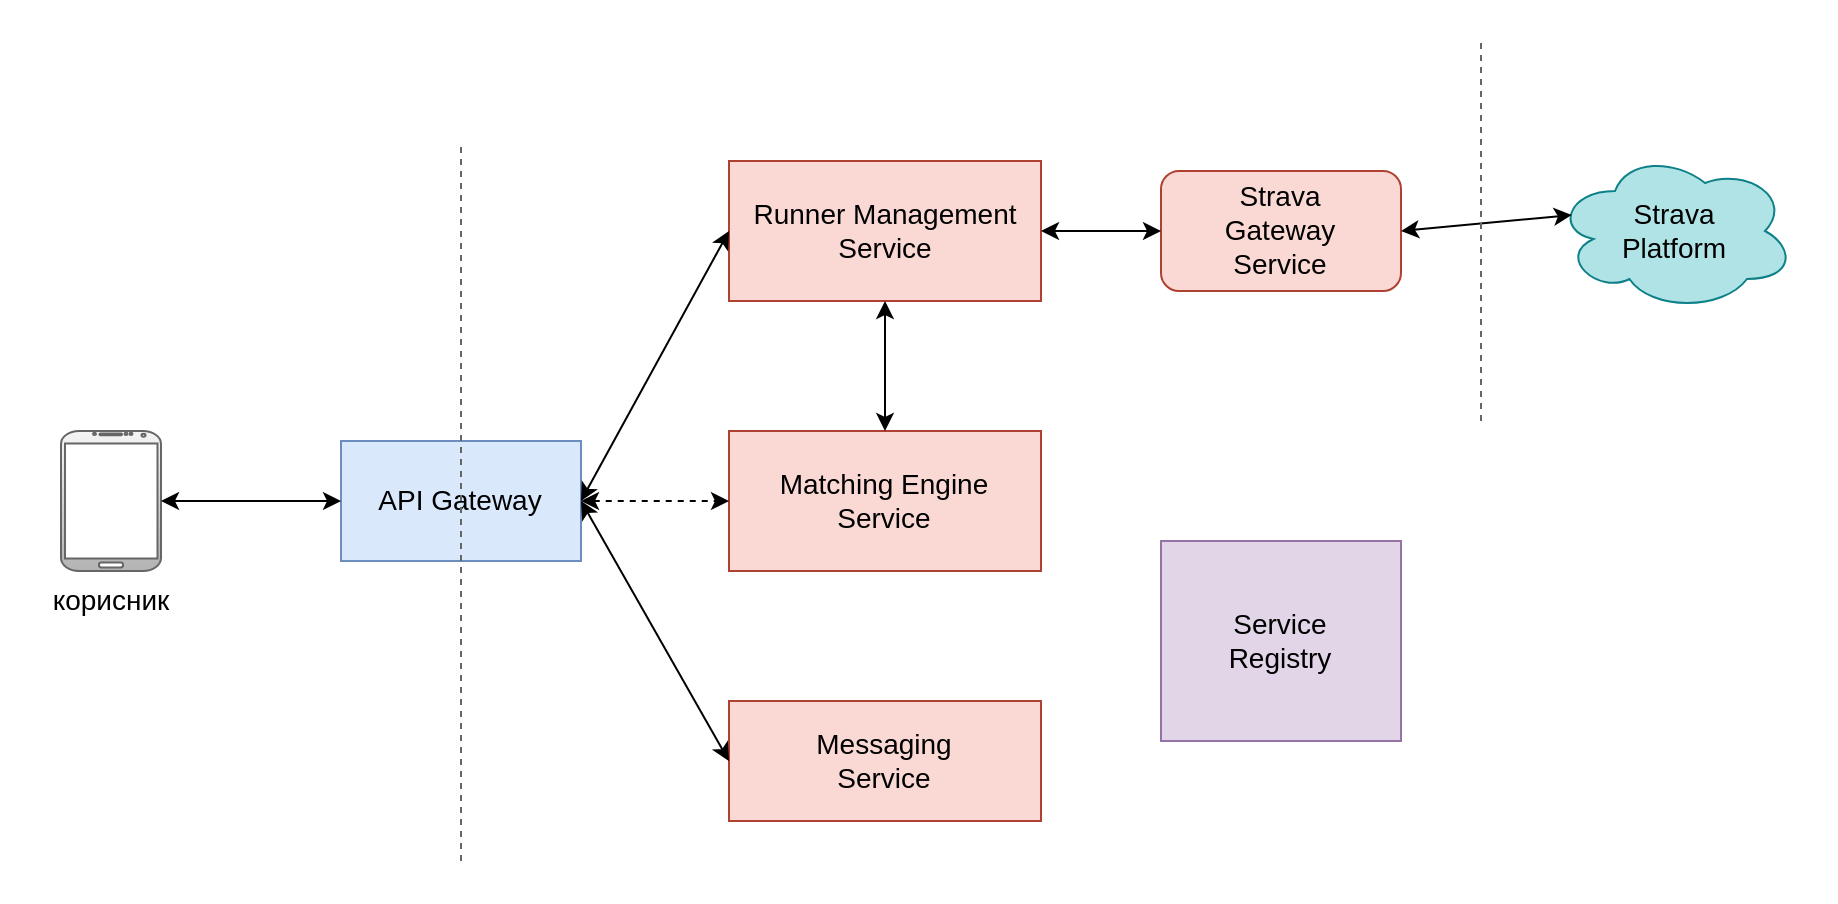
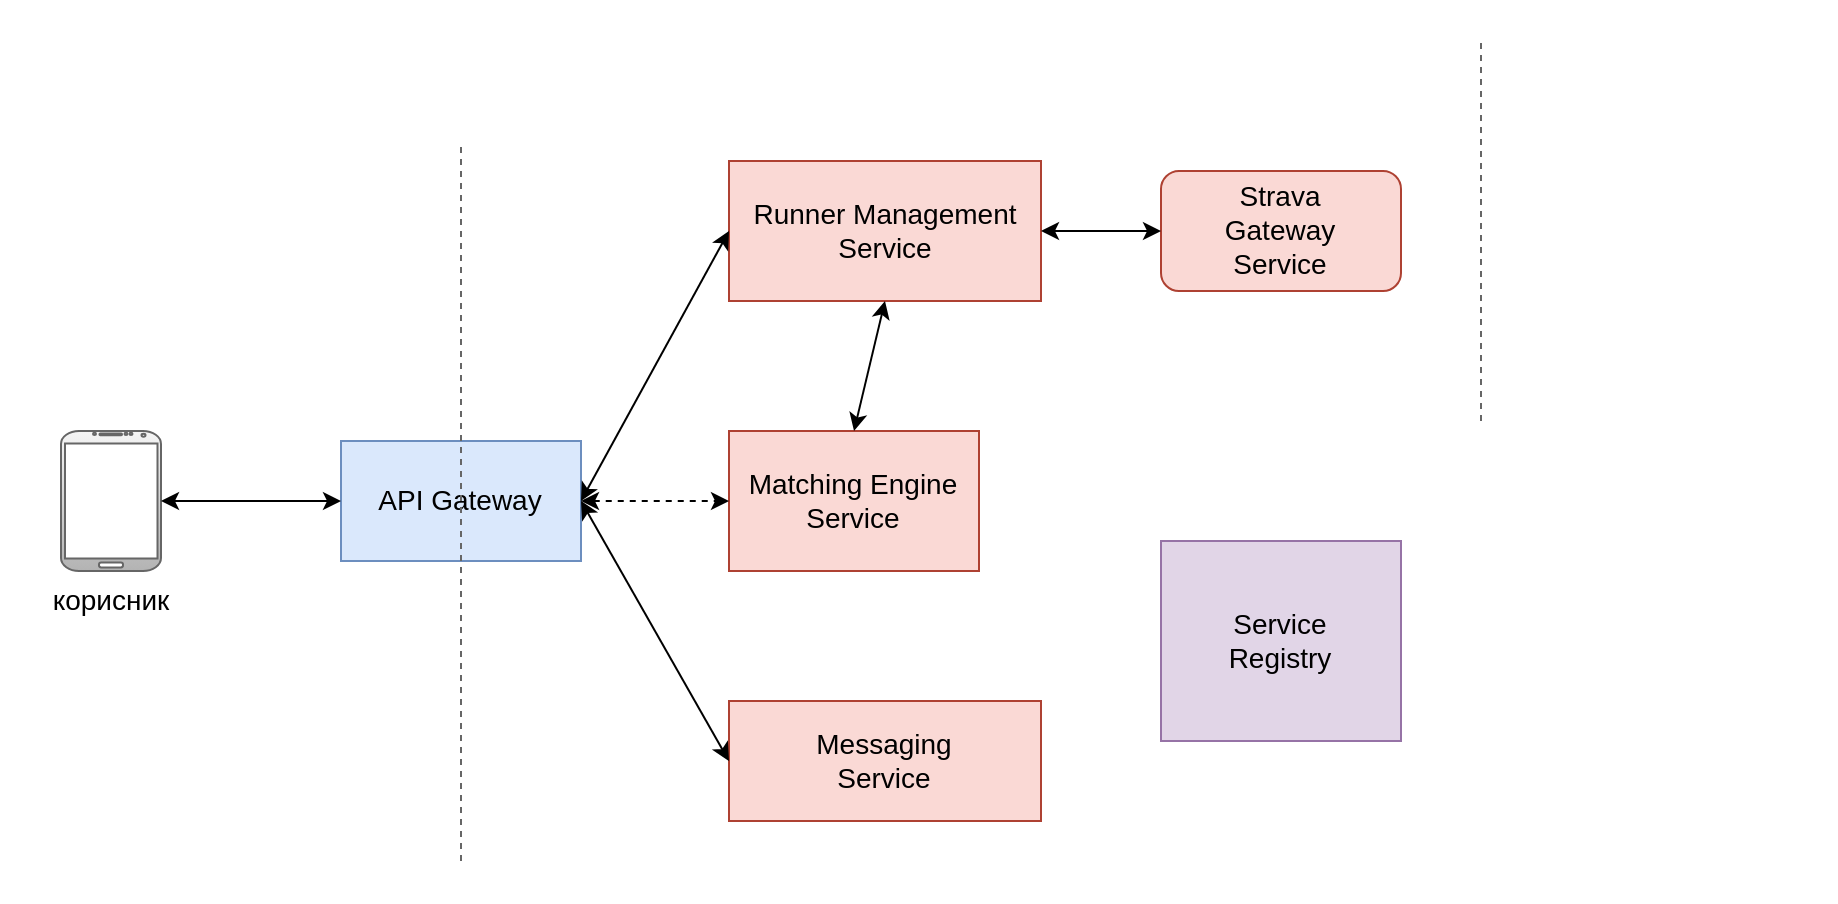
- <mxCell id="13" value="" style="endArrow=classic;html=1;entryX=0.07;entryY=0.4;entryDx=0;entryDy=0;entryPerimeter=0;exitX=1;exitY=0.5;exitDx=0;exitDy=0;startArrow=classic;startFill=1;endFill=1;" parent="1" source="10" target="11" edge="1"><mxGeometry width="50" height="50" relative="1" as="geometry"><mxPoint x="480" y="230" as="sourcePoint" /><mxPoint x="530" y="180" as="targetPoint" /></mxGeometry></mxCell>
- <mxCell id="11" value="Strava&lt;br style=&quot;font-size: 14px;&quot;&gt;Platform" style="ellipse;shape=cloud;whiteSpace=wrap;html=1;labelBackgroundColor=none;fillColor=#b0e3e6;strokeColor=#0e8088;fontSize=14;" parent="1" vertex="1"><mxGeometry x="777" y="75" width="120" height="80" as="geometry" /></mxCell>
- <mxCell id="15" value="Matching Engine&lt;br style=&quot;font-size: 14px;&quot;&gt;Service" style="rounded=0;whiteSpace=wrap;html=1;labelBackgroundColor=none;fillColor=#fad9d5;strokeColor=#ae4132;fontSize=14;" parent="1" vertex="1"><mxGeometry x="364" y="215" width="156" height="70" as="geometry" /></mxCell>
+ <mxCell id="15" value="Matching Engine&lt;br style=&quot;font-size: 14px;&quot;&gt;Service" style="rounded=0;whiteSpace=wrap;html=1;labelBackgroundColor=none;fillColor=#fad9d5;strokeColor=#ae4132;fontSize=14;" parent="1" vertex="1"><mxGeometry x="364" y="215" width="125" height="70" as="geometry" /></mxCell>
